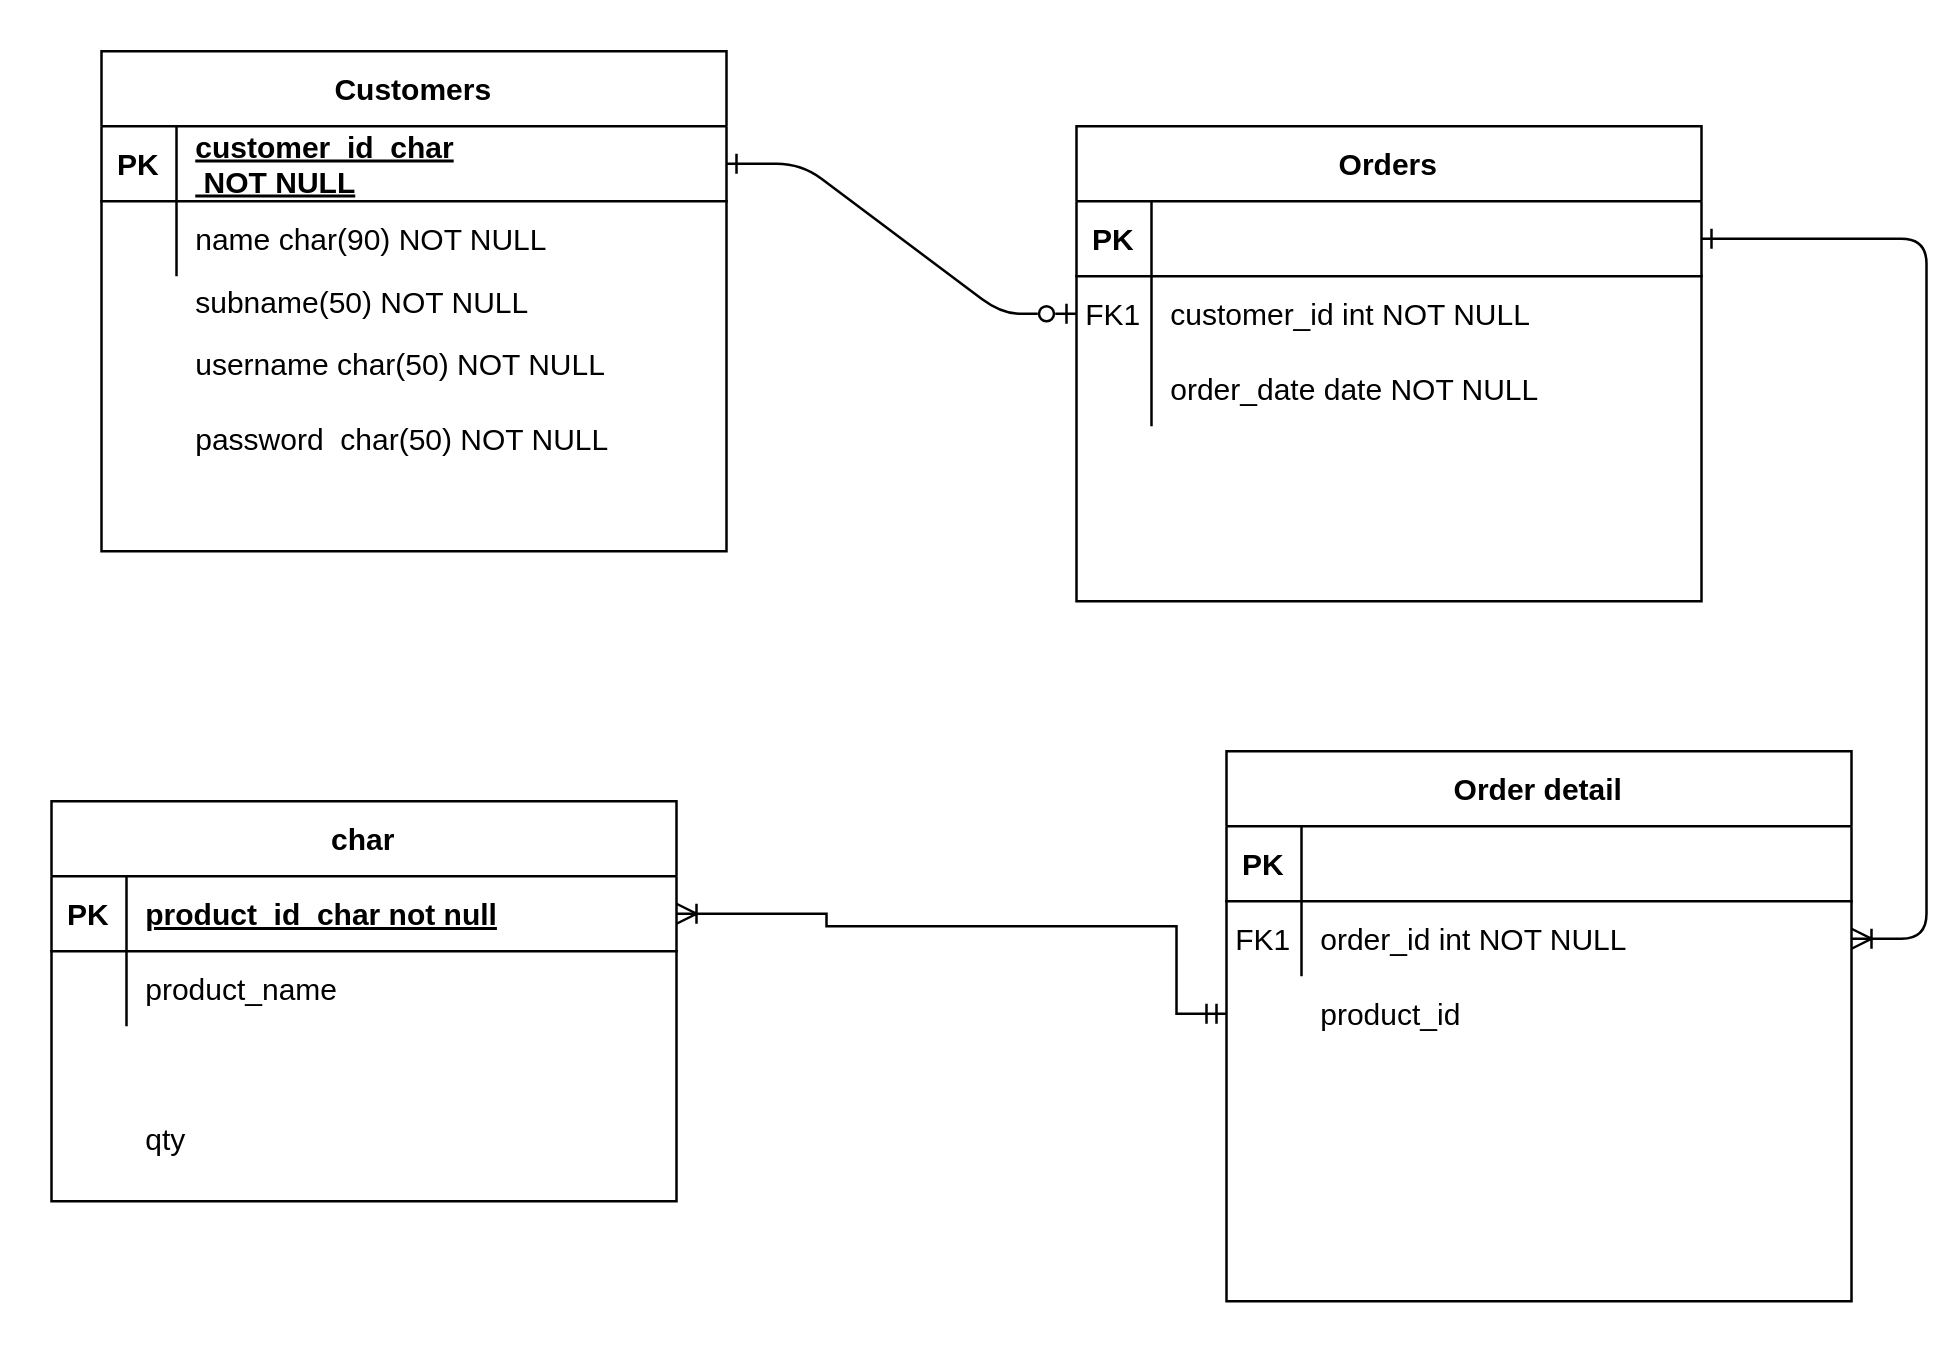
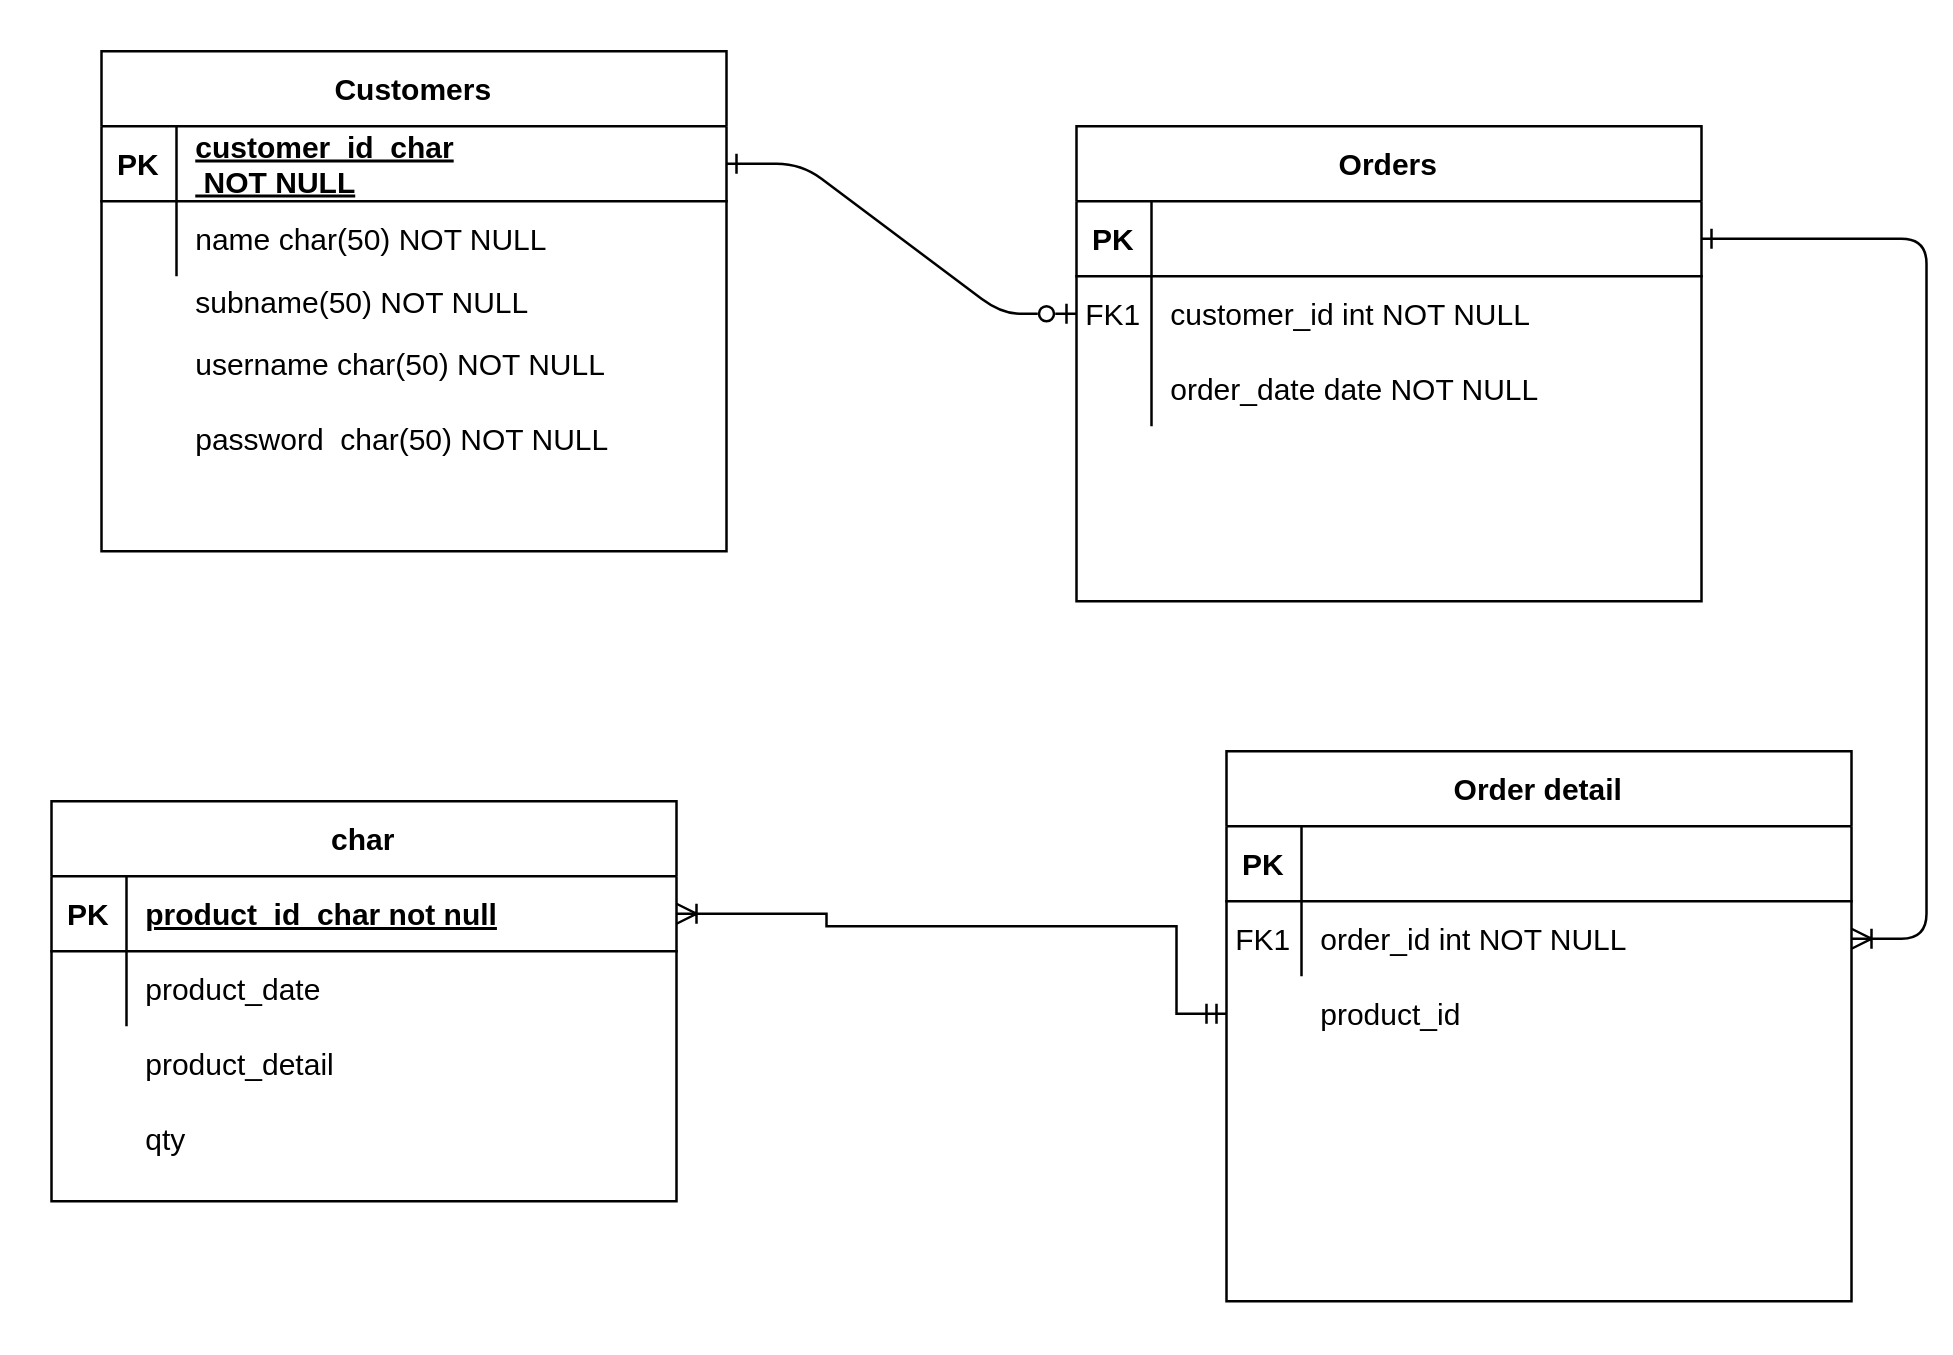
- <mxCell id="27" value="name char(90) NOT NULL" style="shape=partialRectangle;overflow=hidden;connectable=0;fillColor=none;top=0;left=0;bottom=0;right=0;align=left;spacingLeft=6;" parent="25" vertex="1"><mxGeometry x="30" width="220" height="30" as="geometry"><mxRectangle width="220" height="30" as="alternateBounds" /></mxGeometry></mxCell>
+ <mxCell id="27" value="name char(50) NOT NULL" style="shape=partialRectangle;overflow=hidden;connectable=0;fillColor=none;top=0;left=0;bottom=0;right=0;align=left;spacingLeft=6;" parent="25" vertex="1"><mxGeometry x="30" width="220" height="30" as="geometry"><mxRectangle width="220" height="30" as="alternateBounds" /></mxGeometry></mxCell>
- <mxCell id="37" value="product_name" style="shape=partialRectangle;overflow=hidden;connectable=0;fillColor=none;top=0;left=0;bottom=0;right=0;align=left;spacingLeft=6;" vertex="1" parent="35"><mxGeometry x="30" width="220" height="30" as="geometry"><mxRectangle width="220" height="30" as="alternateBounds" /></mxGeometry></mxCell>
+ <mxCell id="37" value="product_date" style="shape=partialRectangle;overflow=hidden;connectable=0;fillColor=none;top=0;left=0;bottom=0;right=0;align=left;spacingLeft=6;" vertex="1" parent="35"><mxGeometry x="30" width="220" height="30" as="geometry"><mxRectangle width="220" height="30" as="alternateBounds" /></mxGeometry></mxCell>
+ <mxCell id="39" value="product_detail" style="shape=partialRectangle;overflow=hidden;connectable=0;fillColor=none;top=0;left=0;bottom=0;right=0;align=left;spacingLeft=6;" vertex="1" parent="1"><mxGeometry x="50" y="410" width="220" height="30" as="geometry"><mxRectangle width="220" height="30" as="alternateBounds" /></mxGeometry></mxCell>
